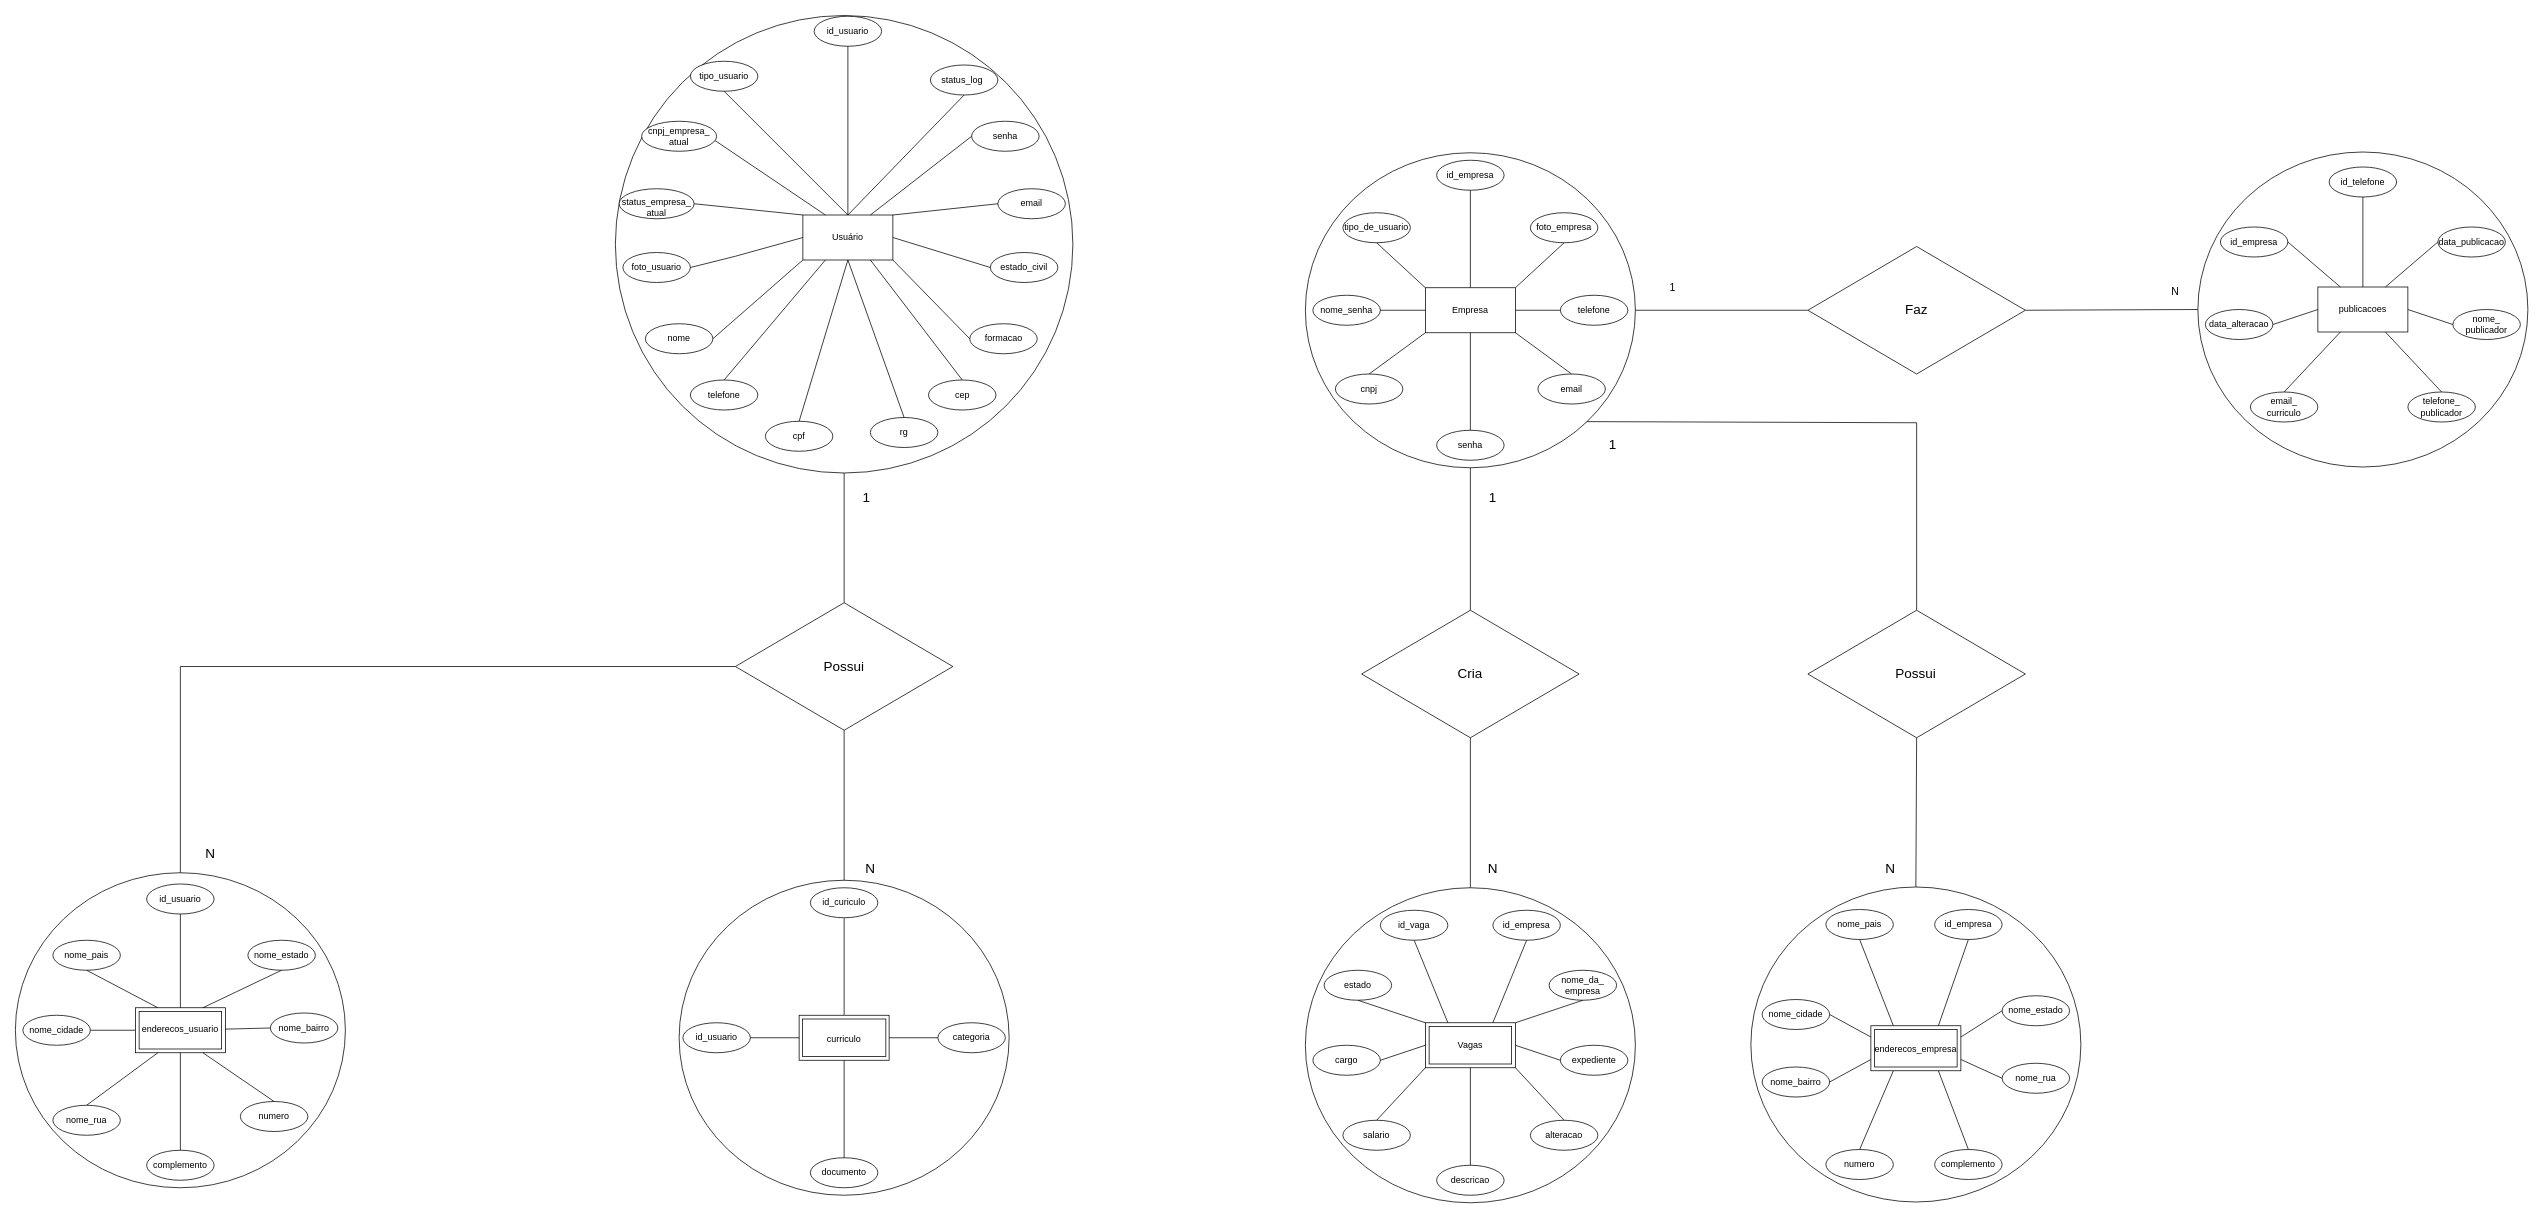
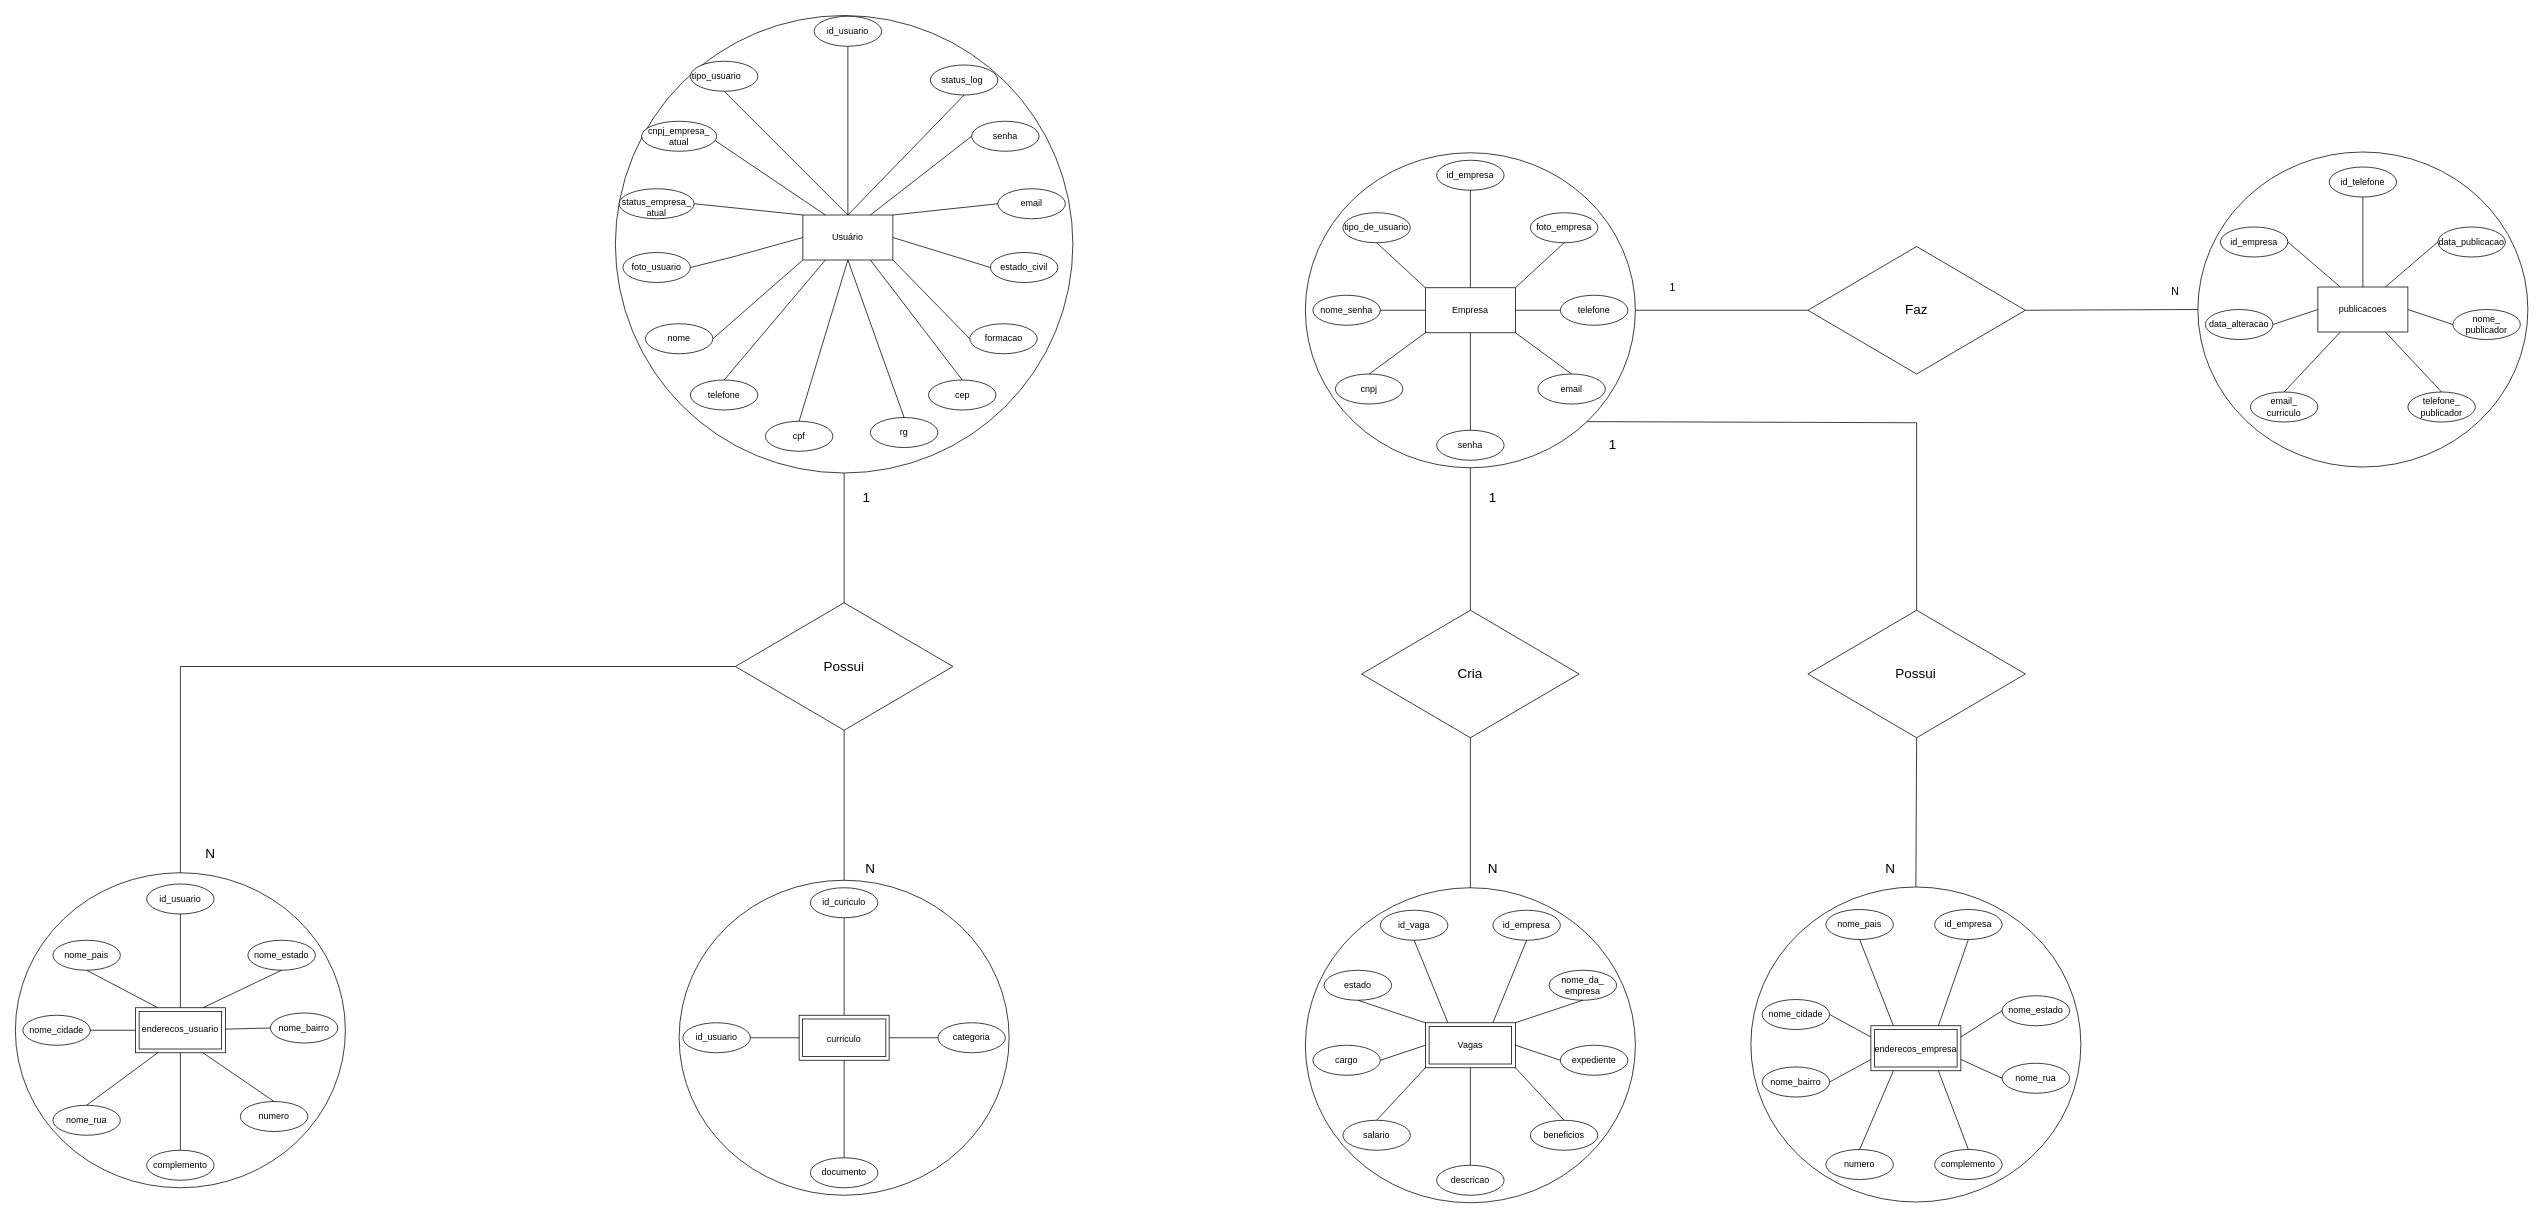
- <mxCell id="23" value="tipo_usuario" style="text;html=1;strokeColor=none;fillColor=none;align=center;verticalAlign=middle;whiteSpace=wrap;rounded=0;" parent="1" vertex="1"><mxGeometry x="935" y="86" width="60" height="30" as="geometry" /></mxCell>
+ <mxCell id="23" value="tipo_usuario" style="text;html=1;strokeColor=none;fillColor=none;align=center;verticalAlign=middle;whiteSpace=wrap;rounded=0;" parent="1" vertex="1"><mxGeometry x="925" y="86" width="60" height="30" as="geometry" /></mxCell>
- <mxCell id="107" value="alteracao" style="text;html=1;strokeColor=none;fillColor=none;align=center;verticalAlign=middle;whiteSpace=wrap;rounded=0;" vertex="1" parent="1"><mxGeometry x="2055" y="1498" width="60" height="30" as="geometry" /></mxCell>
+ <mxCell id="107" value="beneficios" style="text;html=1;strokeColor=none;fillColor=none;align=center;verticalAlign=middle;whiteSpace=wrap;rounded=0;" vertex="1" parent="1"><mxGeometry x="2055" y="1498" width="60" height="30" as="geometry" /></mxCell>
